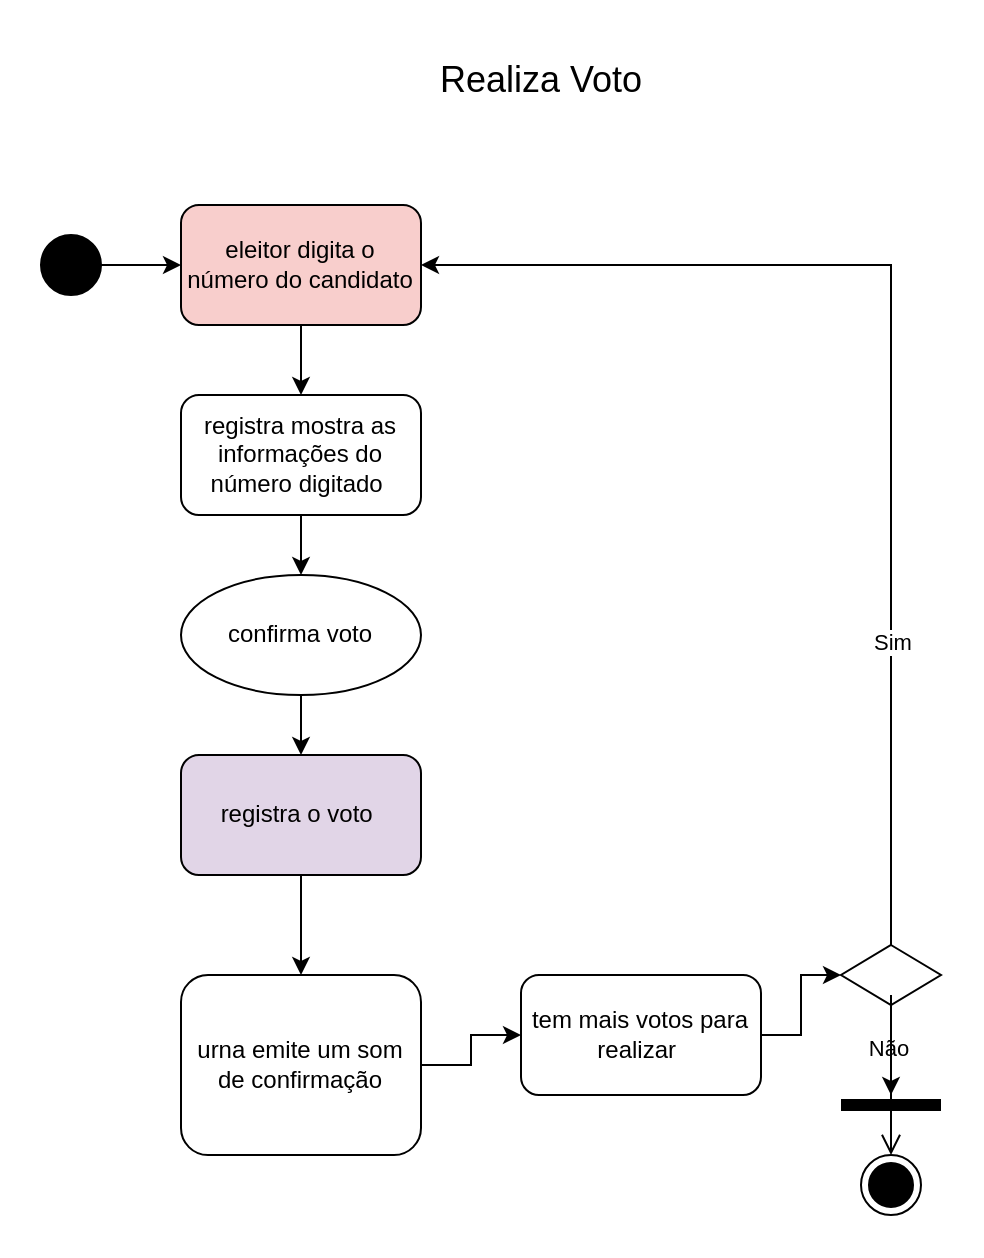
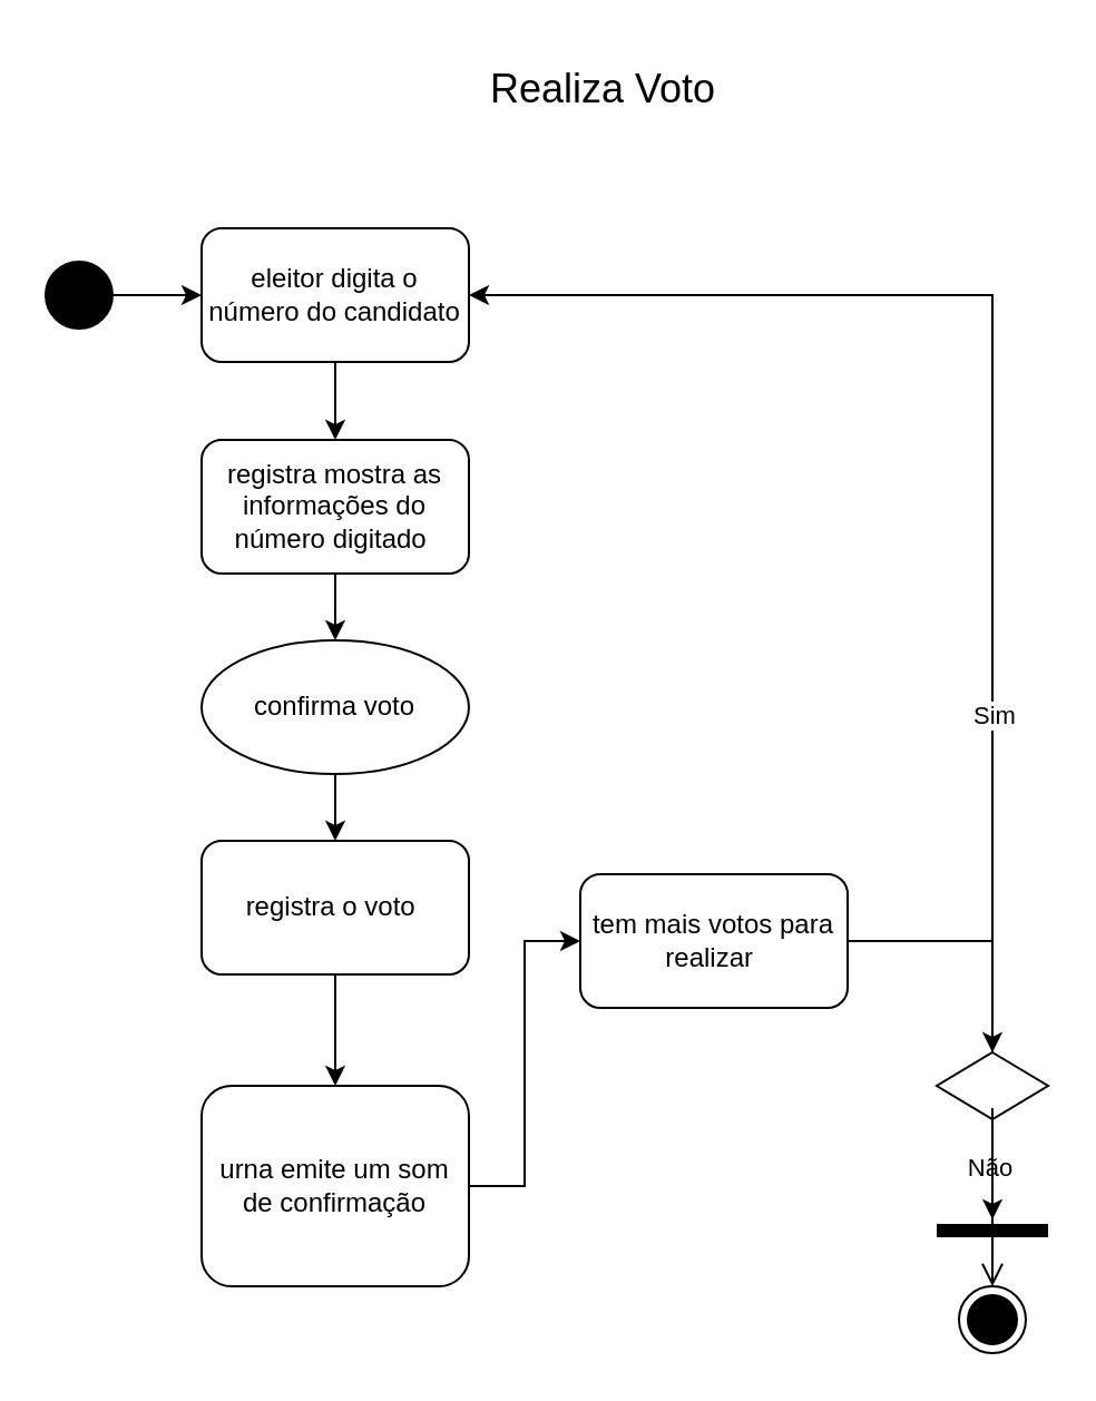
- <mxCell id="6" value="eleitor digita o número do candidato" style="rounded=1;whiteSpace=wrap;html=1;fillColor=#f8cecc;" parent="1" vertex="1"><mxGeometry x="90" y="102" width="120" height="60" as="geometry" /></mxCell>
+ <mxCell id="6" value="eleitor digita o número do candidato" style="rounded=1;whiteSpace=wrap;html=1;" parent="1" vertex="1"><mxGeometry x="90" y="102" width="120" height="60" as="geometry" /></mxCell>
- <mxCell id="24" value="registra o voto&amp;nbsp;" style="rounded=1;whiteSpace=wrap;html=1;fillColor=#e1d5e7;" parent="1" vertex="1"><mxGeometry x="90" y="377" width="120" height="60" as="geometry" /></mxCell>
+ <mxCell id="24" value="registra o voto&amp;nbsp;" style="rounded=1;whiteSpace=wrap;html=1;" parent="1" vertex="1"><mxGeometry x="90" y="377" width="120" height="60" as="geometry" /></mxCell>
- <mxCell id="14" value="tem mais votos para realizar&amp;nbsp;" style="rounded=1;whiteSpace=wrap;html=1;" parent="1" vertex="1"><mxGeometry x="260" y="487" width="120" height="60" as="geometry" /></mxCell>
+ <mxCell id="14" value="tem mais votos para realizar&amp;nbsp;" style="rounded=1;whiteSpace=wrap;html=1;" parent="1" vertex="1"><mxGeometry x="260" y="392" width="120" height="60" as="geometry" /></mxCell>
